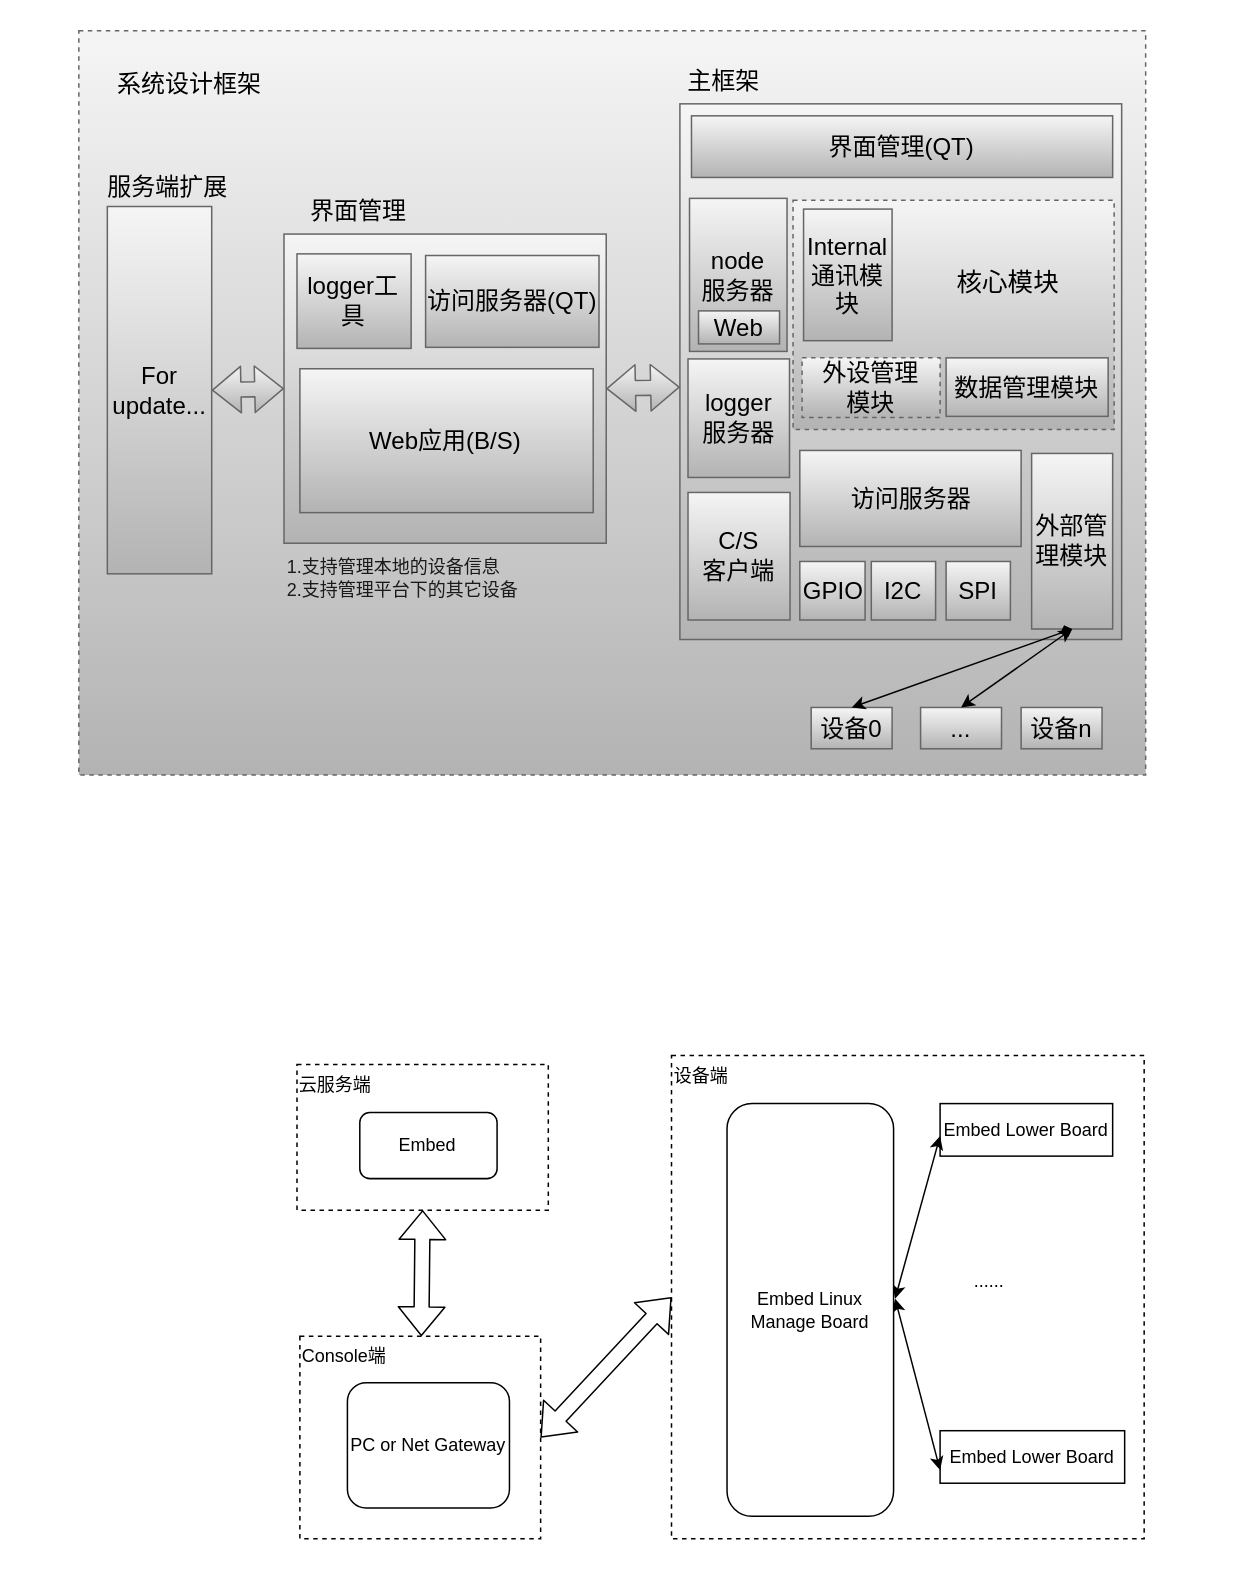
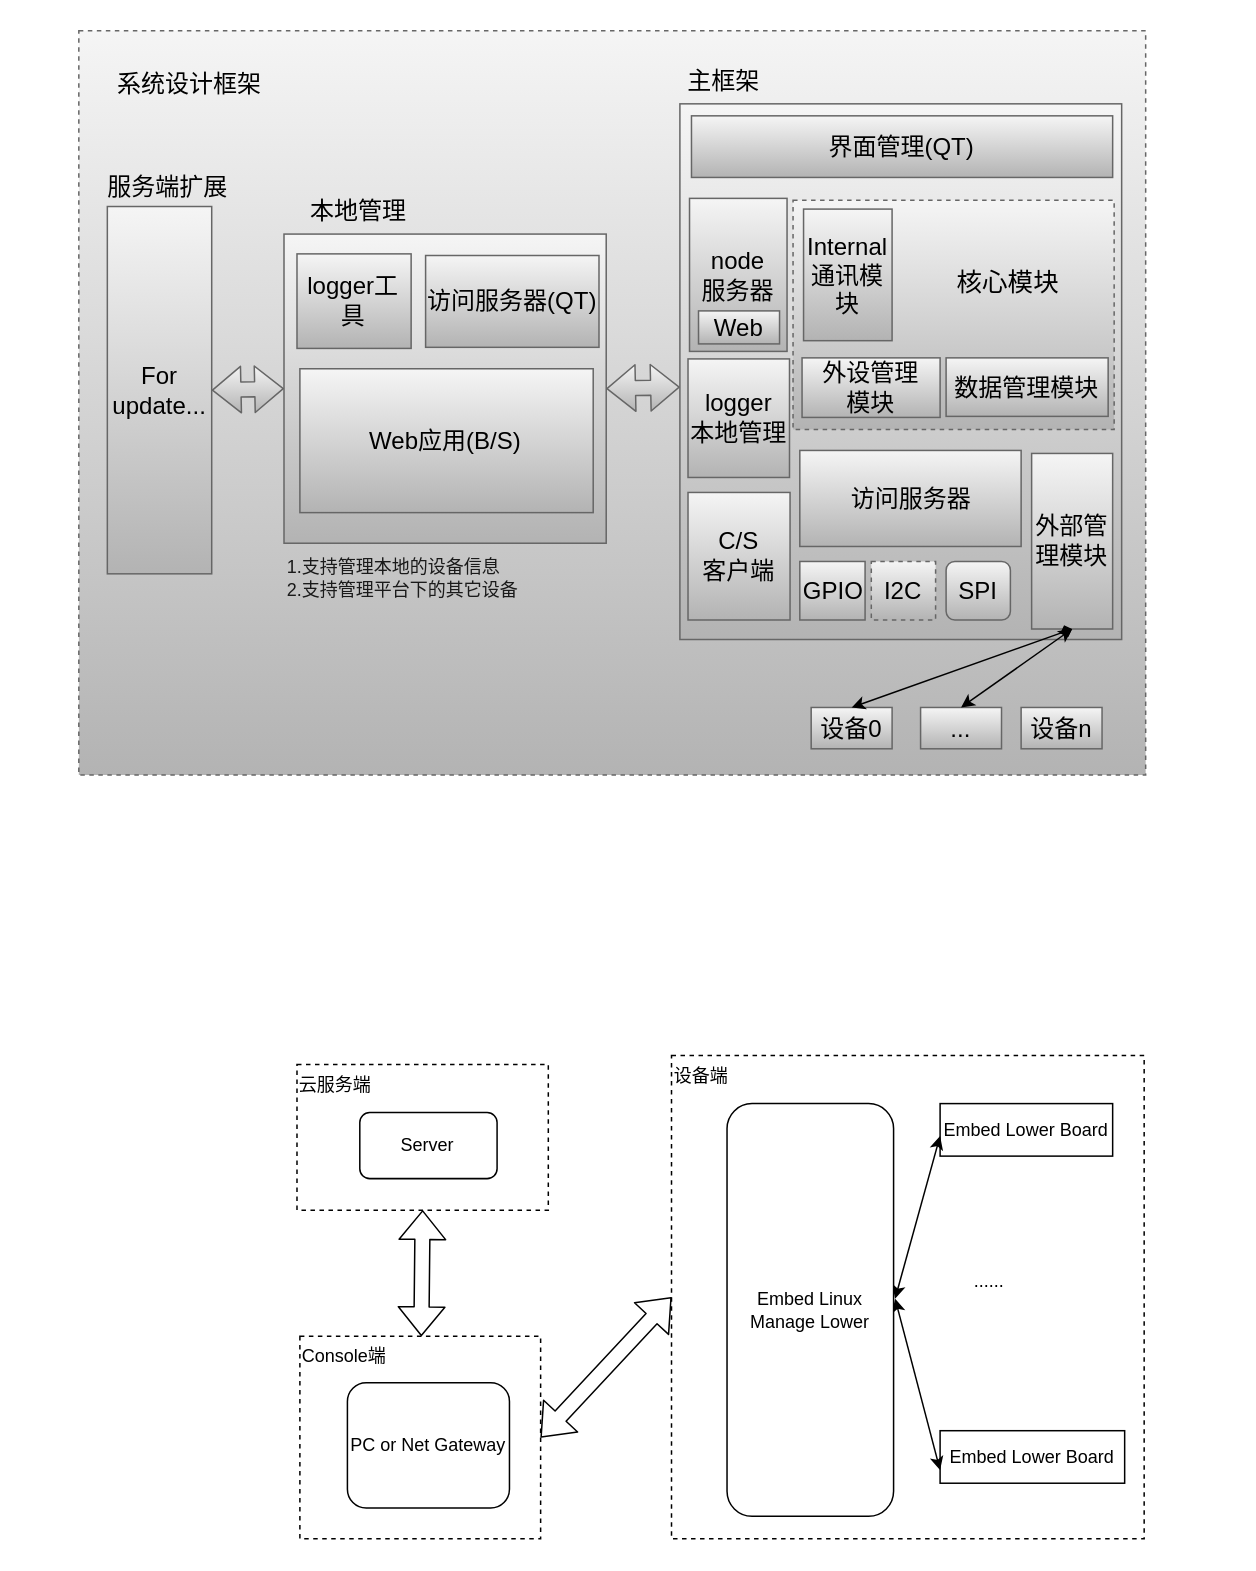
- <mxCell id="9" value="界面管理" style="text;html=1;fillColor=none;align=center;verticalAlign=middle;whiteSpace=wrap;rounded=0;fontSize=16;fontColor=#000000;" parent="1" vertex="1"><mxGeometry x="194.514" y="124.897" width="86.667" height="30.6" as="geometry" /></mxCell>
+ <mxCell id="9" value="本地管理" style="text;html=1;fillColor=none;align=center;verticalAlign=middle;whiteSpace=wrap;rounded=0;fontSize=16;fontColor=#000000;" parent="1" vertex="1"><mxGeometry x="194.514" y="124.897" width="86.667" height="30.6" as="geometry" /></mxCell>
- <mxCell id="31" value="外设管理&lt;br&gt;模块" style="rounded=0;whiteSpace=wrap;html=1;fontSize=16;fillColor=#f5f5f5;gradientColor=#b3b3b3;strokeColor=#666666;fontColor=#000000;dashed=1;" parent="1" vertex="1"><mxGeometry x="534" y="238" width="92" height="39.7" as="geometry" /></mxCell>
+ <mxCell id="31" value="外设管理&lt;br&gt;模块" style="rounded=0;whiteSpace=wrap;html=1;fontSize=16;fillColor=#f5f5f5;gradientColor=#b3b3b3;strokeColor=#666666;fontColor=#000000;" parent="1" vertex="1"><mxGeometry x="534" y="238" width="92" height="39.7" as="geometry" /></mxCell>
- <mxCell id="33" value="logger&lt;br&gt;服务器" style="rounded=0;whiteSpace=wrap;html=1;fontSize=16;fillColor=#f5f5f5;gradientColor=#b3b3b3;strokeColor=#666666;fontColor=#000000;" parent="1" vertex="1"><mxGeometry x="458" y="238.7" width="67.63" height="79.01" as="geometry" /></mxCell>
+ <mxCell id="33" value="logger&lt;br&gt;本地管理" style="rounded=0;whiteSpace=wrap;html=1;fontSize=16;fillColor=#f5f5f5;gradientColor=#b3b3b3;strokeColor=#666666;fontColor=#000000;" parent="1" vertex="1"><mxGeometry x="458" y="238.7" width="67.63" height="79.01" as="geometry" /></mxCell>
- <mxCell id="36" value="I2C" style="rounded=0;whiteSpace=wrap;html=1;fontSize=16;fillColor=#f5f5f5;gradientColor=#b3b3b3;strokeColor=#666666;fontColor=#000000;" parent="1" vertex="1"><mxGeometry x="580.15" y="373.7" width="42.85" height="39" as="geometry" /></mxCell>
+ <mxCell id="36" value="I2C" style="rounded=0;whiteSpace=wrap;html=1;fontSize=16;fillColor=#f5f5f5;gradientColor=#b3b3b3;strokeColor=#666666;fontColor=#000000;dashed=1;" parent="1" vertex="1"><mxGeometry x="580.15" y="373.7" width="42.85" height="39" as="geometry" /></mxCell>
- <mxCell id="37" value="SPI" style="rounded=0;whiteSpace=wrap;html=1;fontSize=16;fillColor=#f5f5f5;gradientColor=#b3b3b3;strokeColor=#666666;fontColor=#000000;" parent="1" vertex="1"><mxGeometry x="630" y="373.7" width="42.85" height="39" as="geometry" /></mxCell>
+ <mxCell id="37" value="SPI" style="whiteSpace=wrap;html=1;fontSize=16;fillColor=#f5f5f5;gradientColor=#b3b3b3;strokeColor=#666666;fontColor=#000000;rounded=1;" parent="1" vertex="1"><mxGeometry x="630" y="373.7" width="42.85" height="39" as="geometry" /></mxCell>
- <mxCell id="46" value="Embed" style="rounded=1;whiteSpace=wrap;html=1;" vertex="1" parent="1"><mxGeometry x="239.26" y="741" width="91.49" height="44" as="geometry" /></mxCell>
+ <mxCell id="46" value="Server" style="rounded=1;whiteSpace=wrap;html=1;" vertex="1" parent="1"><mxGeometry x="239.26" y="741" width="91.49" height="44" as="geometry" /></mxCell>
- <mxCell id="47" value="Embed Linux Manage Board" style="rounded=1;whiteSpace=wrap;html=1;" vertex="1" parent="1"><mxGeometry x="484" y="735" width="111" height="275" as="geometry" /></mxCell>
+ <mxCell id="47" value="Embed Linux Manage Lower" style="rounded=1;whiteSpace=wrap;html=1;" vertex="1" parent="1"><mxGeometry x="484" y="735" width="111" height="275" as="geometry" /></mxCell>
